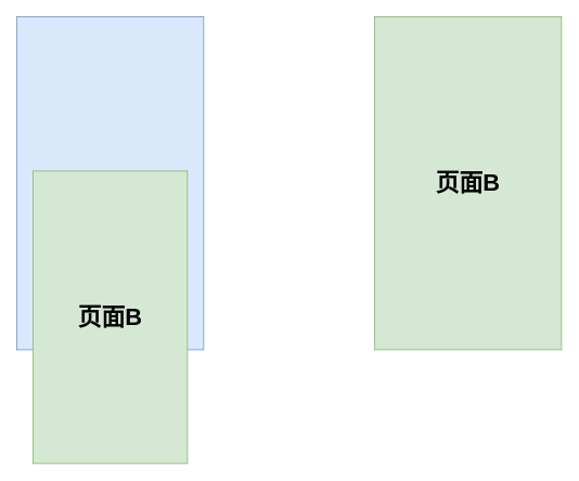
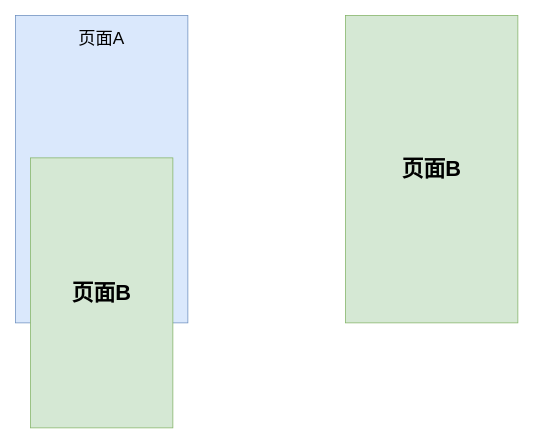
+ <mxCell id="4" value="&lt;font style=&quot;font-size: 23px&quot;&gt;页面A&lt;/font&gt;" style="text;html=1;strokeColor=none;fillColor=none;align=center;verticalAlign=middle;whiteSpace=wrap;rounded=0;" vertex="1" parent="1"><mxGeometry x="85" y="40" width="100" height="20" as="geometry" /></mxCell>
